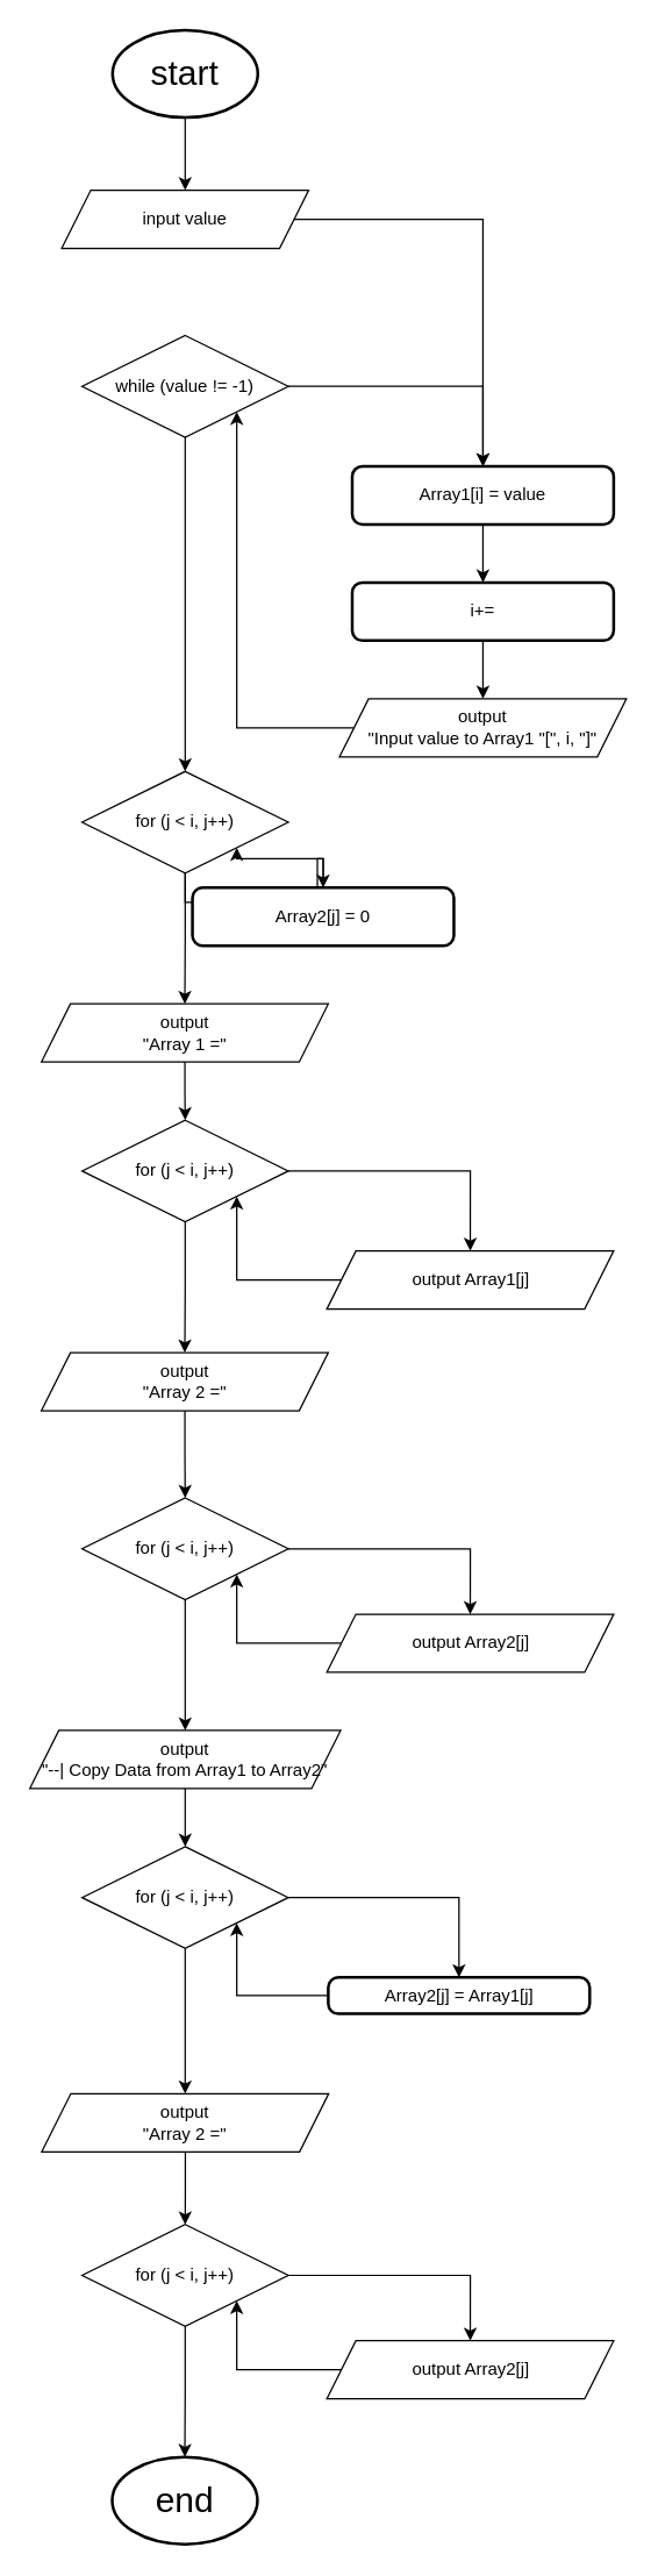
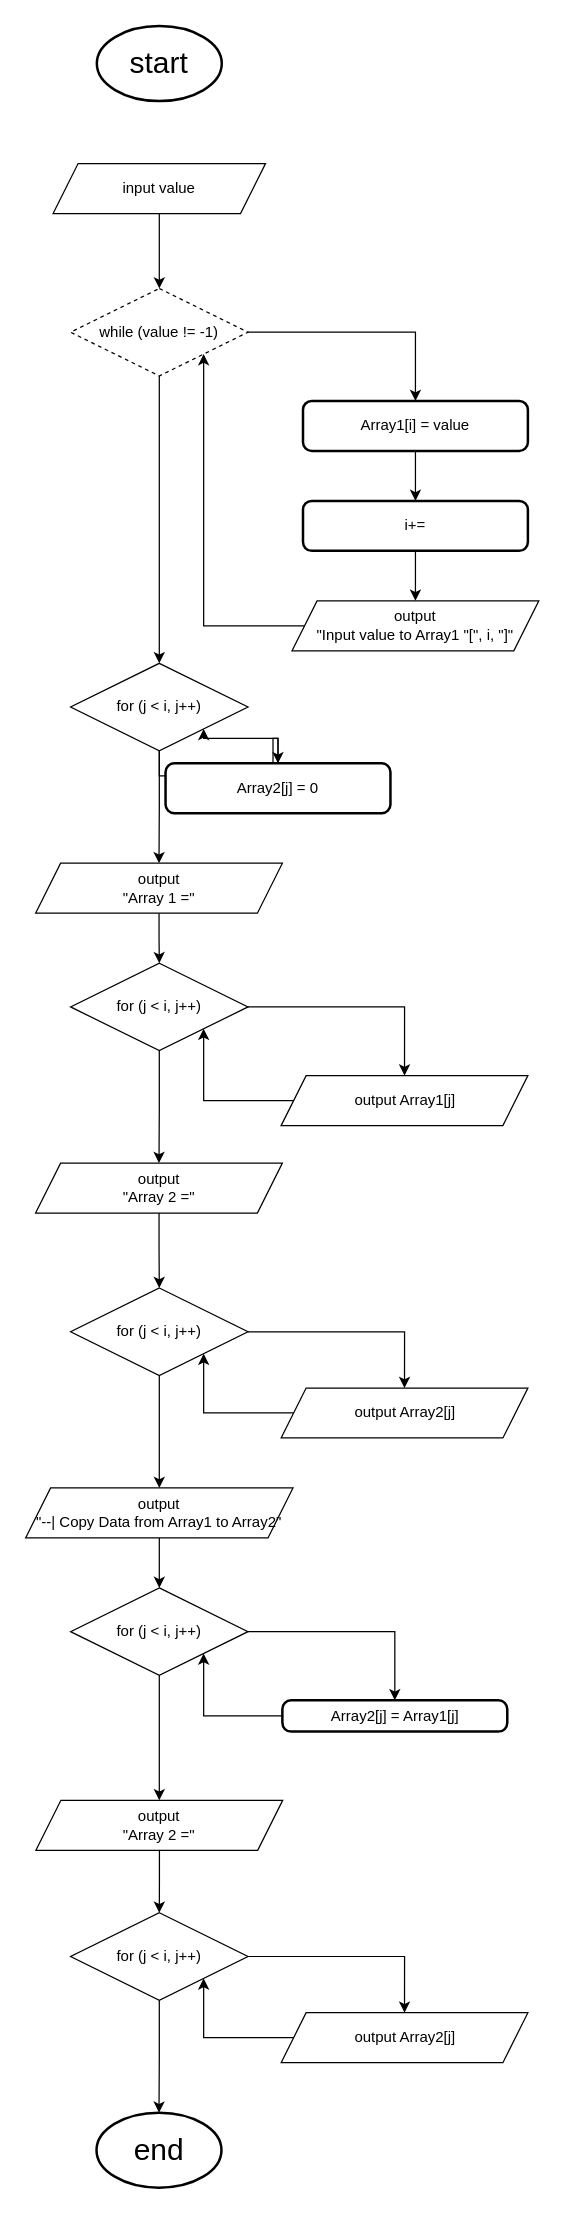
- <mxCell id="2" style="edgeStyle=orthogonalEdgeStyle;rounded=0;orthogonalLoop=1;jettySize=auto;html=1;entryX=0.5;entryY=0;entryDx=0;entryDy=0;" edge="1" parent="1" source="3" target="11"><mxGeometry relative="1" as="geometry" /></mxCell>
- <mxCell id="10" style="edgeStyle=orthogonalEdgeStyle;rounded=0;orthogonalLoop=1;jettySize=auto;html=1;" edge="1" parent="1" source="11" target="8"><mxGeometry relative="1" as="geometry" /></mxCell>
+ <mxCell id="10" style="edgeStyle=orthogonalEdgeStyle;rounded=0;orthogonalLoop=1;jettySize=auto;html=1;entryX=0.5;entryY=0;entryDx=0;entryDy=0;" edge="1" parent="1" source="11" target="6"><mxGeometry relative="1" as="geometry" /></mxCell>
- <mxCell id="6" value="while (value != -1)" style="rhombus;whiteSpace=wrap;html=1;" vertex="1" parent="1"><mxGeometry x="56" y="230" width="142" height="70" as="geometry" /></mxCell>
+ <mxCell id="6" value="while (value != -1)" style="rhombus;whiteSpace=wrap;html=1;dashed=1;" vertex="1" parent="1"><mxGeometry x="56" y="230" width="142" height="70" as="geometry" /></mxCell>
